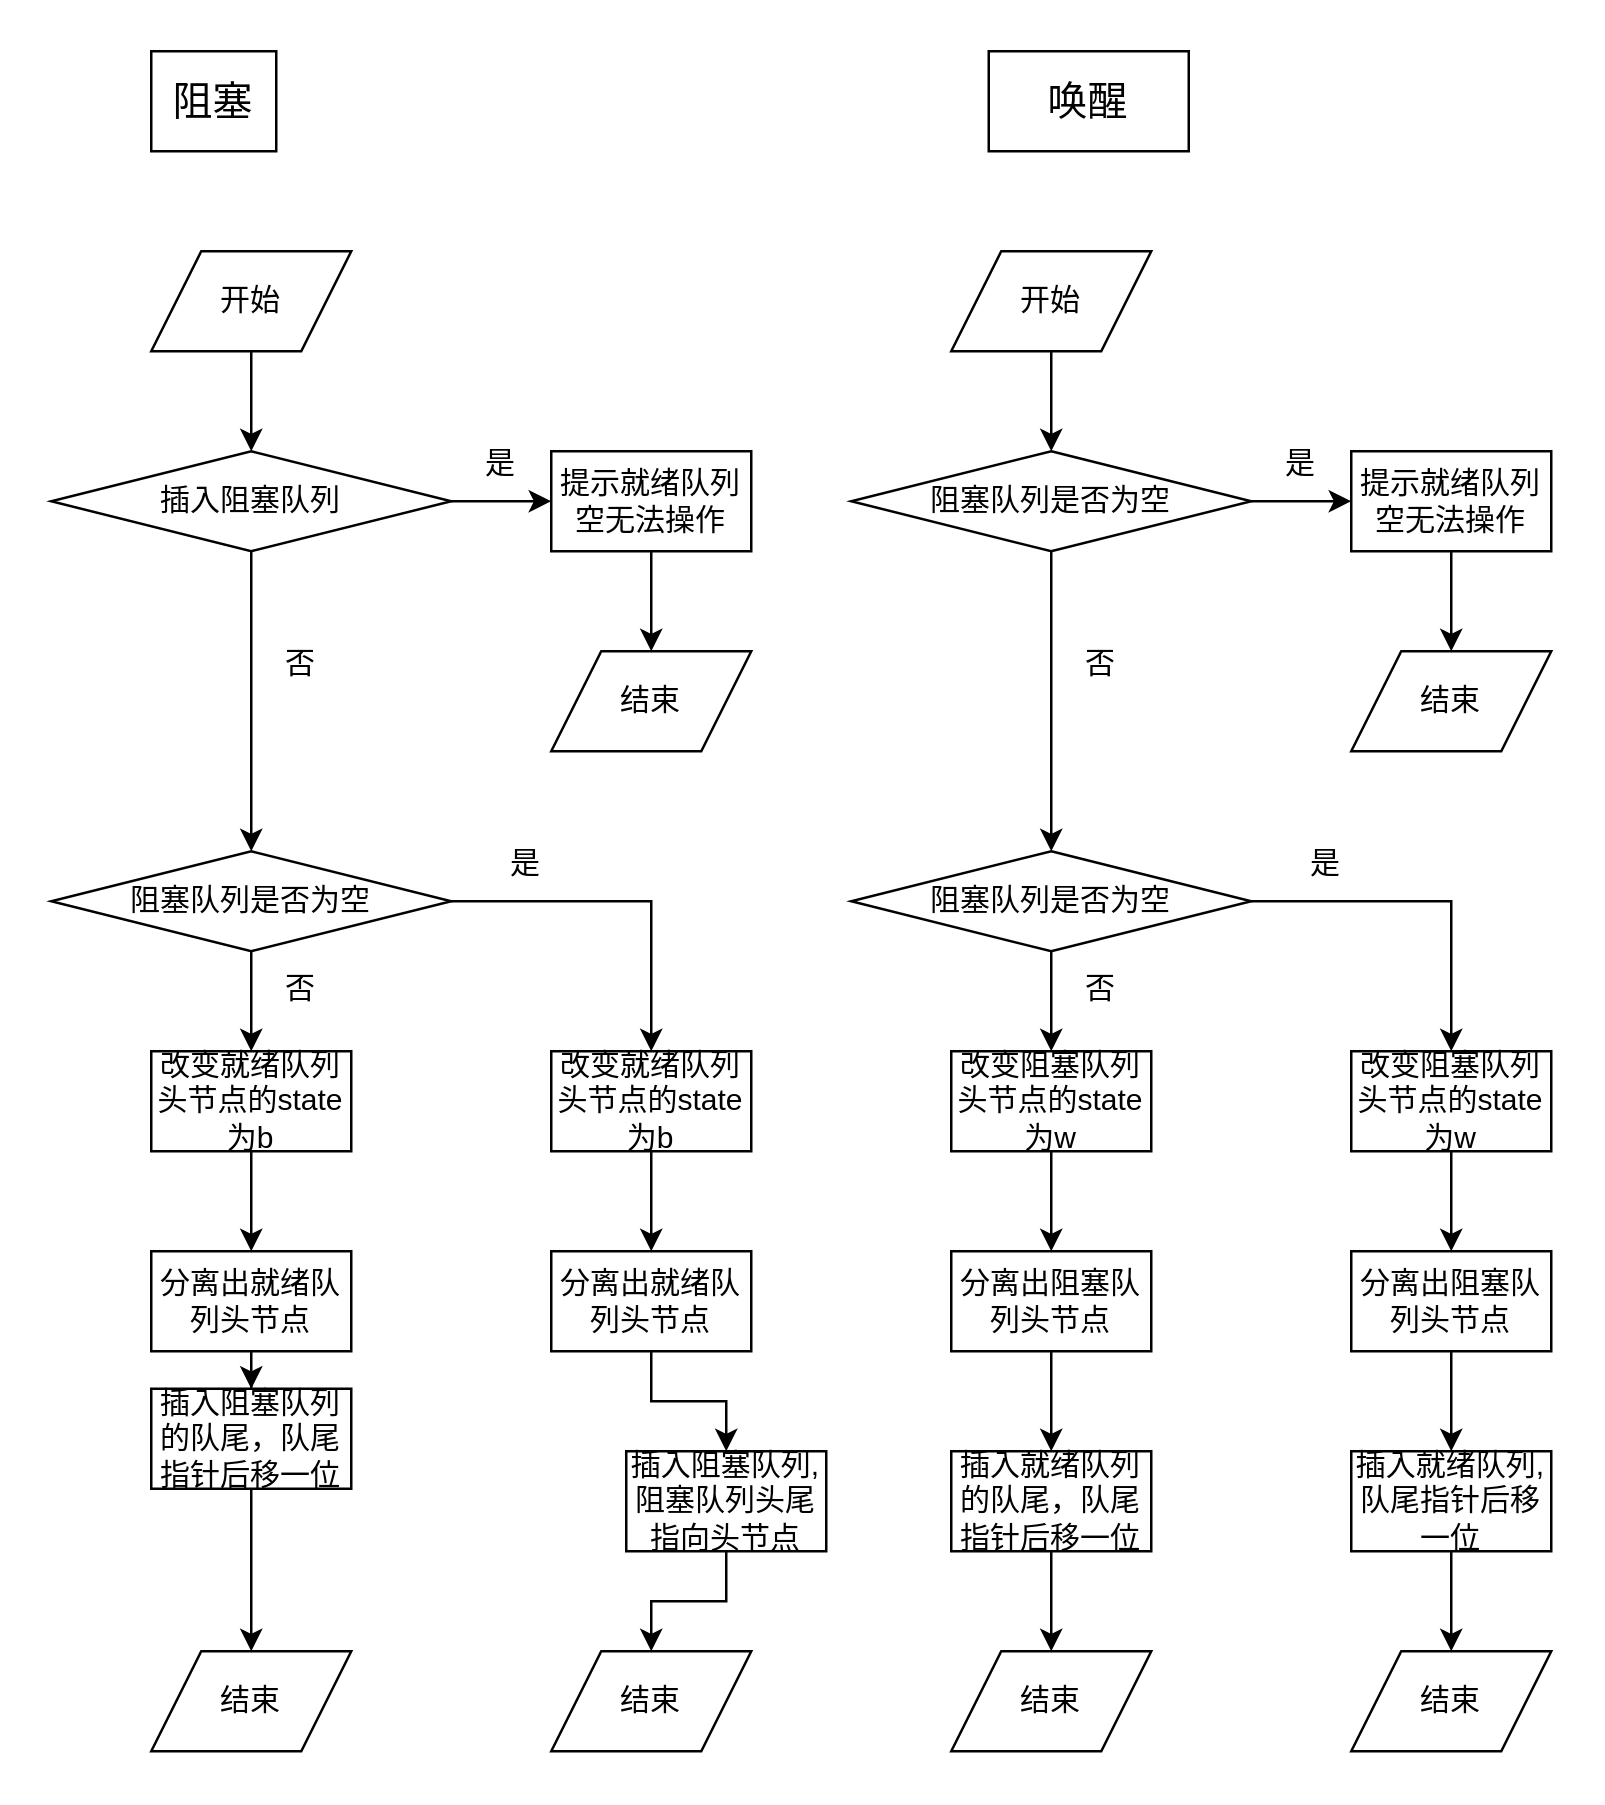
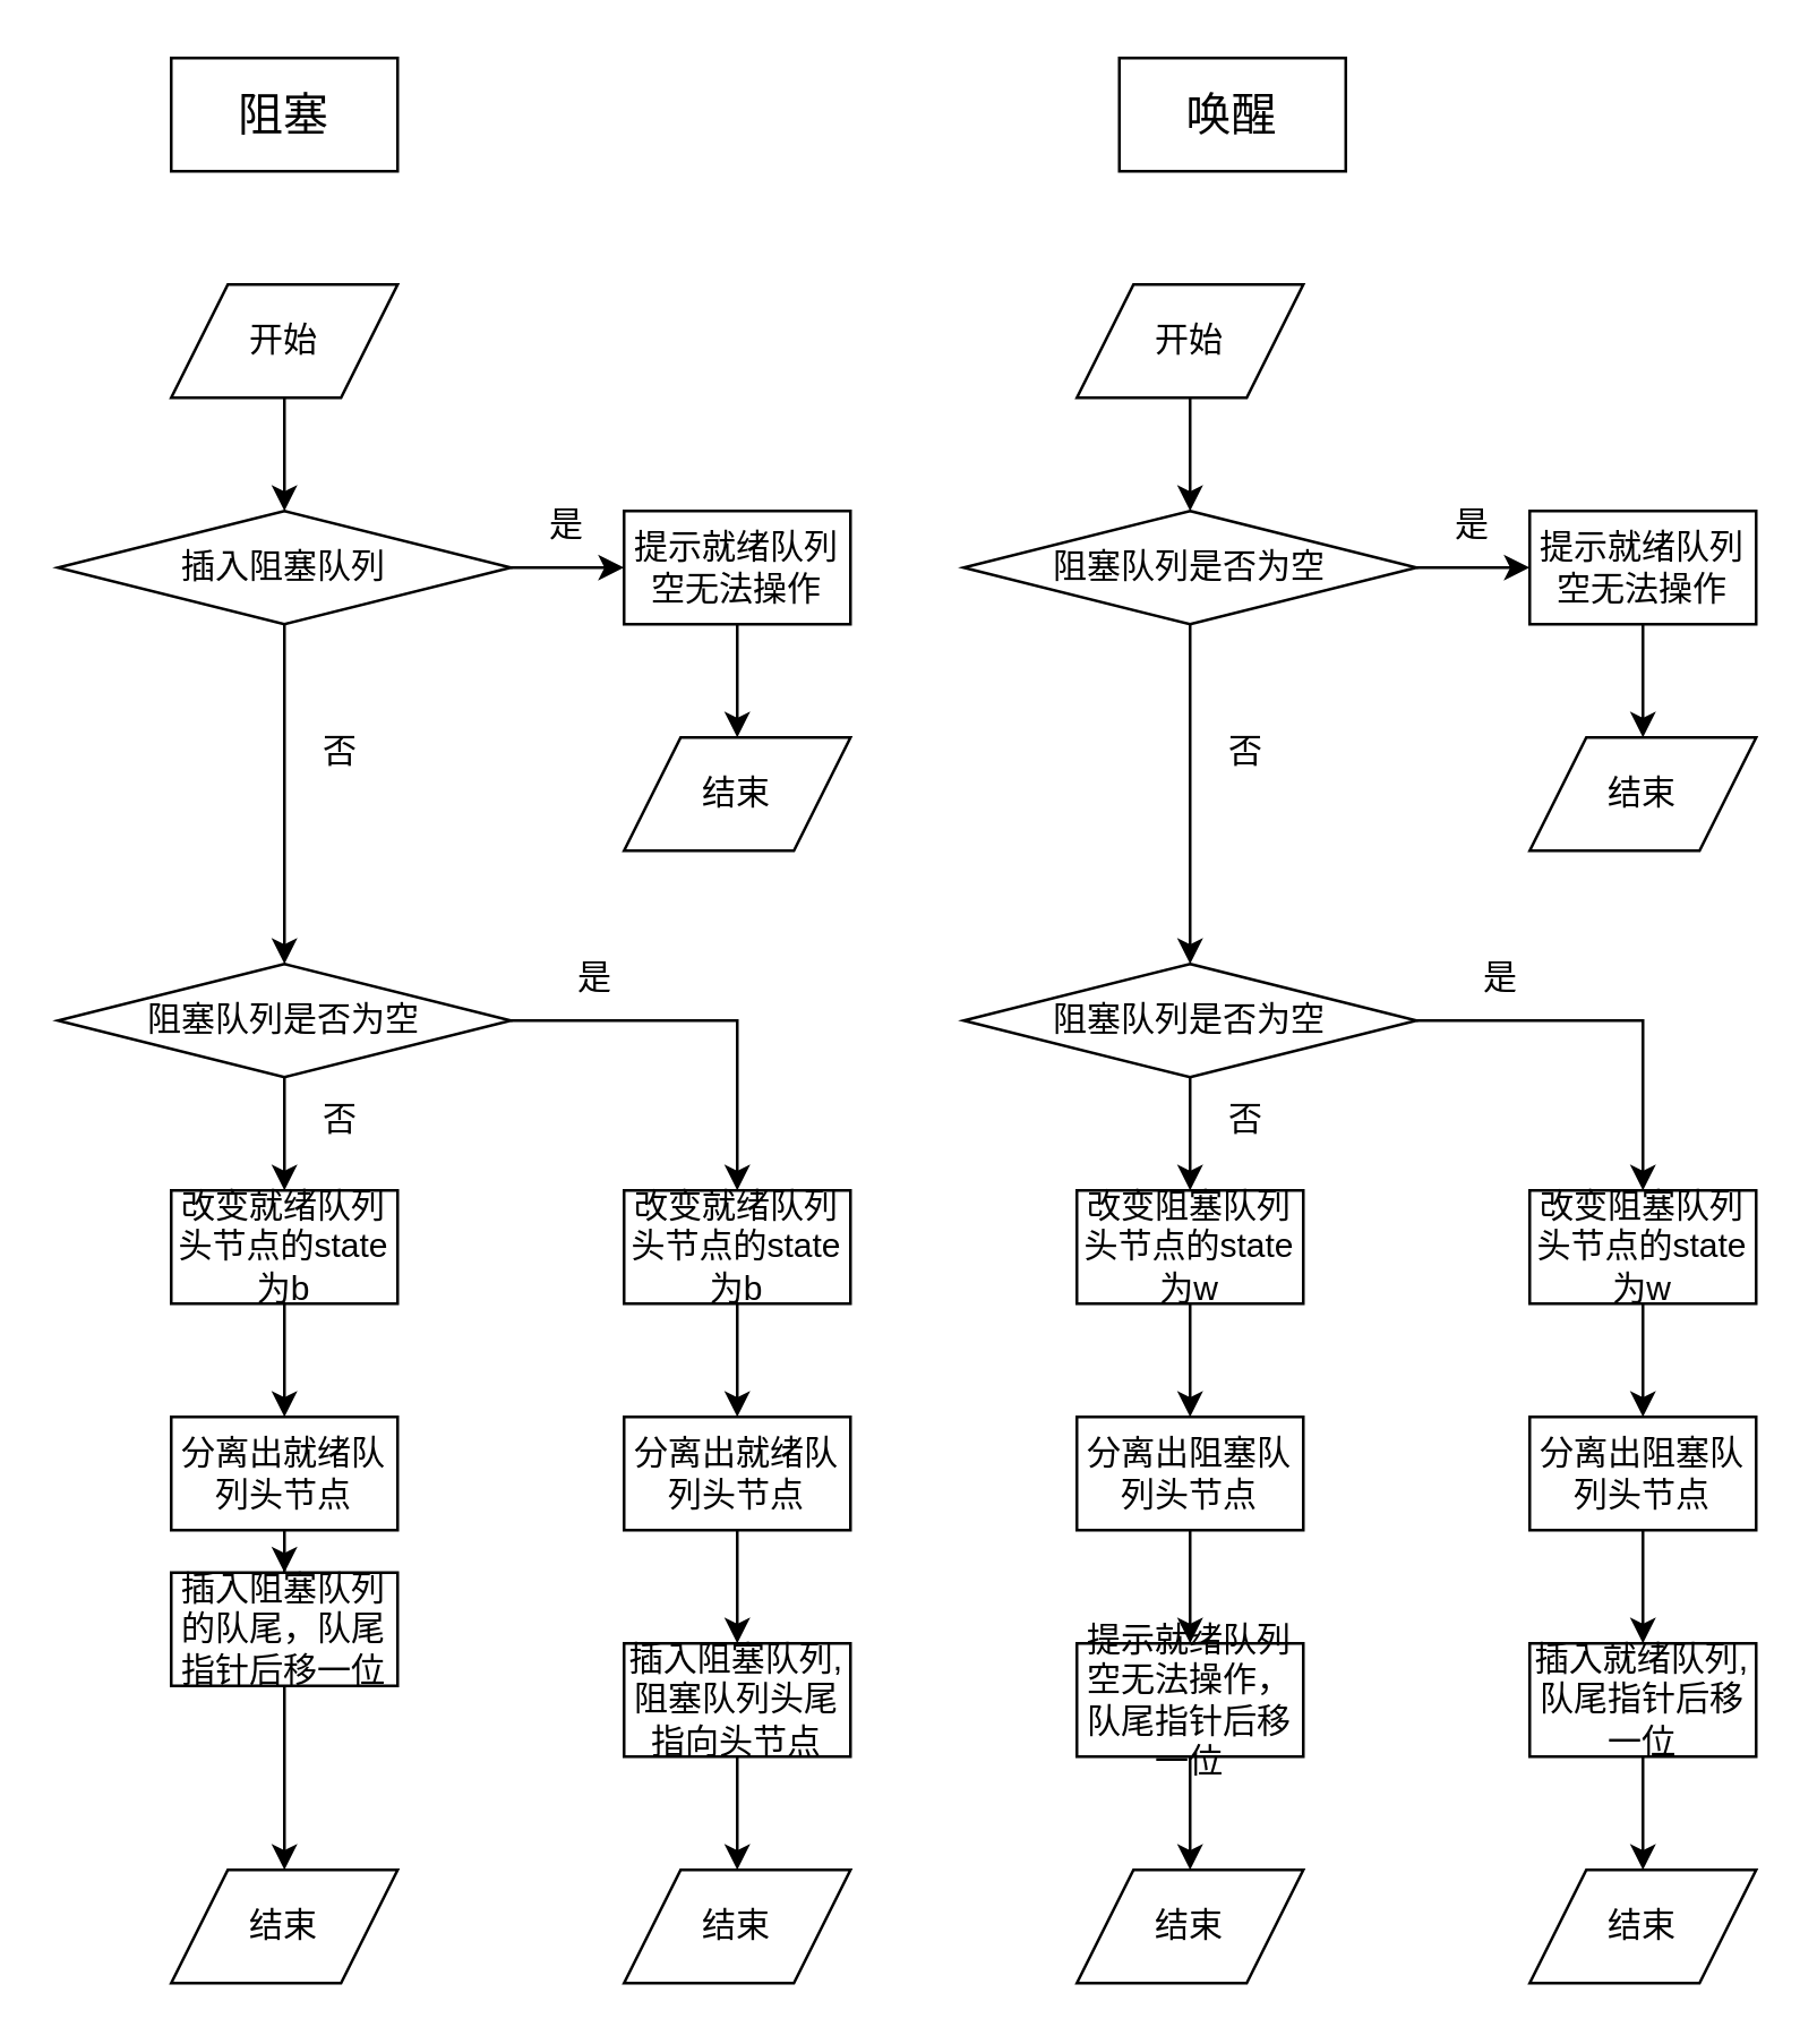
- <mxCell id="2" value="阻塞" style="rounded=0;whiteSpace=wrap;html=1;fontSize=16;" parent="1" vertex="1"><mxGeometry x="60" y="20" width="50" height="40" as="geometry" /></mxCell>
+ <mxCell id="2" value="阻塞" style="rounded=0;whiteSpace=wrap;html=1;fontSize=16;" parent="1" vertex="1"><mxGeometry x="60" y="20" width="80" height="40" as="geometry" /></mxCell>
- <mxCell id="19" value="插入阻塞队列,阻塞队列头尾指向头节点" style="rounded=0;whiteSpace=wrap;html=1;" vertex="1" parent="1"><mxGeometry x="250" y="580" width="80" height="40" as="geometry" /></mxCell>
+ <mxCell id="19" value="插入阻塞队列,阻塞队列头尾指向头节点" style="rounded=0;whiteSpace=wrap;html=1;" vertex="1" parent="1"><mxGeometry x="220" y="580" width="80" height="40" as="geometry" /></mxCell>
- <mxCell id="48" value="插入就绪队列的队尾，队尾指针后移一位" style="rounded=0;whiteSpace=wrap;html=1;" vertex="1" parent="1"><mxGeometry x="380" y="580" width="80" height="40" as="geometry" /></mxCell>
+ <mxCell id="48" value="提示就绪队列空无法操作，队尾指针后移一位" style="rounded=0;whiteSpace=wrap;html=1;" vertex="1" parent="1"><mxGeometry x="380" y="580" width="80" height="40" as="geometry" /></mxCell>
